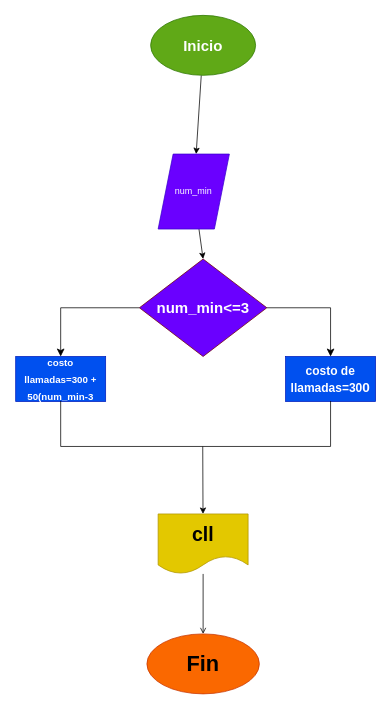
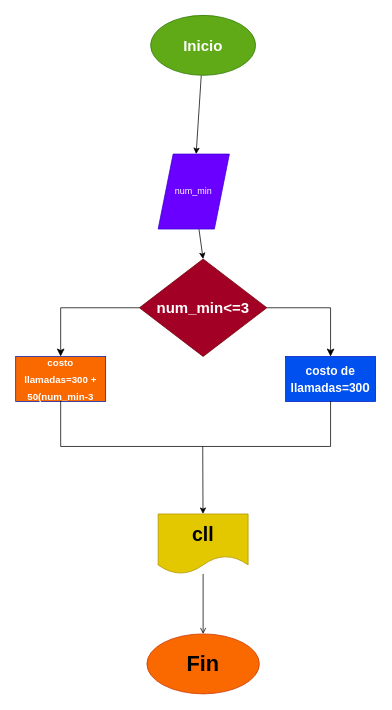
- <mxCell id="6" value="&lt;b&gt;num_min&amp;lt;=3&lt;/b&gt;" style="rhombus;whiteSpace=wrap;html=1;fontSize=20;fillColor=#6a00ff;fontColor=#ffffff;strokeColor=#6F0000;" vertex="1" parent="1"><mxGeometry x="185" y="345" width="170" height="130" as="geometry" /></mxCell>
+ <mxCell id="6" value="&lt;b&gt;num_min&amp;lt;=3&lt;/b&gt;" style="rhombus;whiteSpace=wrap;html=1;fontSize=20;fillColor=#a20025;fontColor=#ffffff;strokeColor=#6F0000;" vertex="1" parent="1"><mxGeometry x="185" y="345" width="170" height="130" as="geometry" /></mxCell>
- <mxCell id="10" value="&lt;b style=&quot;&quot;&gt;&lt;font style=&quot;font-size: 13px;&quot;&gt;costo llamadas=300 + 50(num_min-3&lt;/font&gt;&lt;/b&gt;" style="rounded=0;whiteSpace=wrap;html=1;fontSize=19;fillColor=#0050ef;fontColor=#ffffff;strokeColor=#001DBC;" vertex="1" parent="1"><mxGeometry x="20" y="475" width="120" height="60" as="geometry" /></mxCell>
+ <mxCell id="10" value="&lt;b style=&quot;&quot;&gt;&lt;font style=&quot;font-size: 13px;&quot;&gt;costo llamadas=300 + 50(num_min-3&lt;/font&gt;&lt;/b&gt;" style="rounded=0;whiteSpace=wrap;html=1;fontSize=19;fillColor=#fa6800;fontColor=#ffffff;strokeColor=#001DBC;" vertex="1" parent="1"><mxGeometry x="20" y="475" width="120" height="60" as="geometry" /></mxCell>
